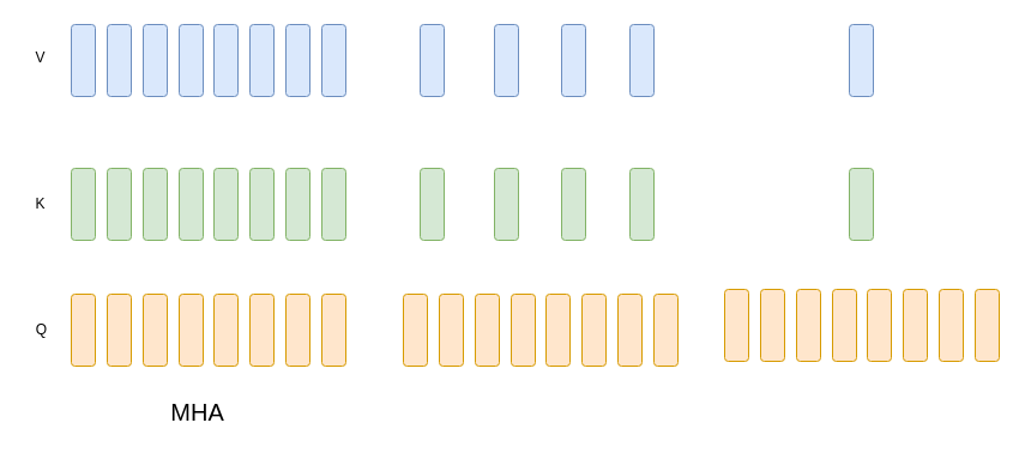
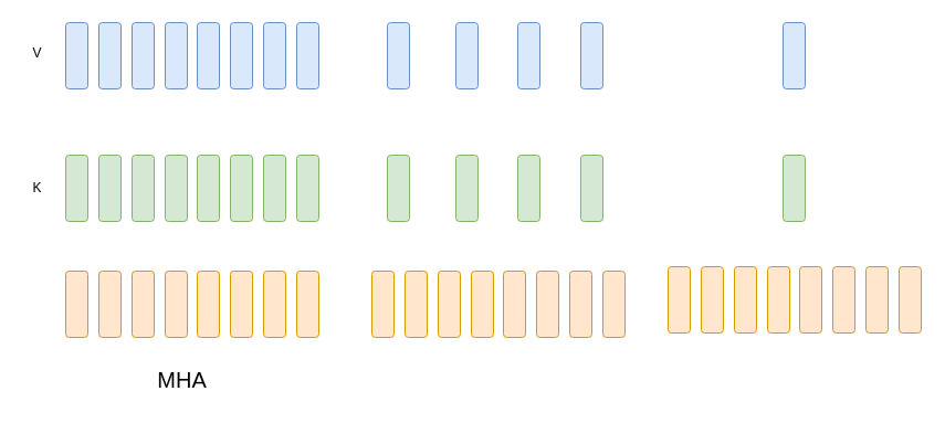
- <mxCell id="2" value="Q" style="text;html=1;align=center;verticalAlign=middle;resizable=0;points=[];autosize=1;strokeColor=none;fillColor=none;" vertex="1" parent="1"><mxGeometry x="20" y="262" width="27" height="26" as="geometry" /></mxCell>
